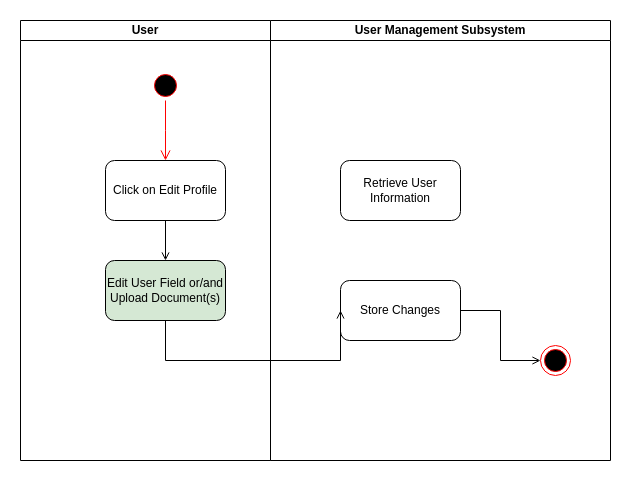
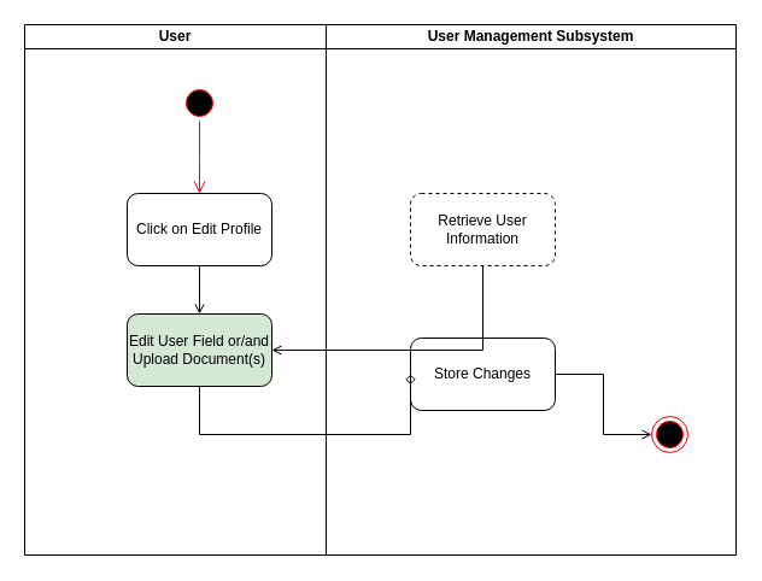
- <mxCell id="8" value="Retrieve User Information" style="rounded=1;whiteSpace=wrap;html=1;" parent="7" vertex="1"><mxGeometry x="70" y="140" width="120" height="60" as="geometry" /></mxCell>
+ <mxCell id="8" value="Retrieve User Information" style="rounded=1;whiteSpace=wrap;html=1;dashed=1;" parent="7" vertex="1"><mxGeometry x="70" y="140" width="120" height="60" as="geometry" /></mxCell>
+ <mxCell id="13" style="edgeStyle=orthogonalEdgeStyle;rounded=0;orthogonalLoop=1;jettySize=auto;html=1;endArrow=open;endFill=0;" parent="1" source="8" target="6" edge="1"><mxGeometry relative="1" as="geometry"><Array as="points"><mxPoint x="400" y="290" /></Array></mxGeometry></mxCell>
- <mxCell id="14" style="edgeStyle=orthogonalEdgeStyle;rounded=0;orthogonalLoop=1;jettySize=auto;html=1;entryX=0;entryY=0.5;entryDx=0;entryDy=0;endArrow=open;endFill=0;" parent="1" source="6" target="11" edge="1"><mxGeometry relative="1" as="geometry"><Array as="points"><mxPoint x="165" y="360" /></Array></mxGeometry></mxCell>
+ <mxCell id="14" style="edgeStyle=orthogonalEdgeStyle;rounded=0;orthogonalLoop=1;jettySize=auto;html=1;entryX=0;entryY=0.5;entryDx=0;entryDy=0;endArrow=diamond;endFill=0;" parent="1" source="6" target="11" edge="1"><mxGeometry relative="1" as="geometry"><Array as="points"><mxPoint x="165" y="360" /></Array></mxGeometry></mxCell>
